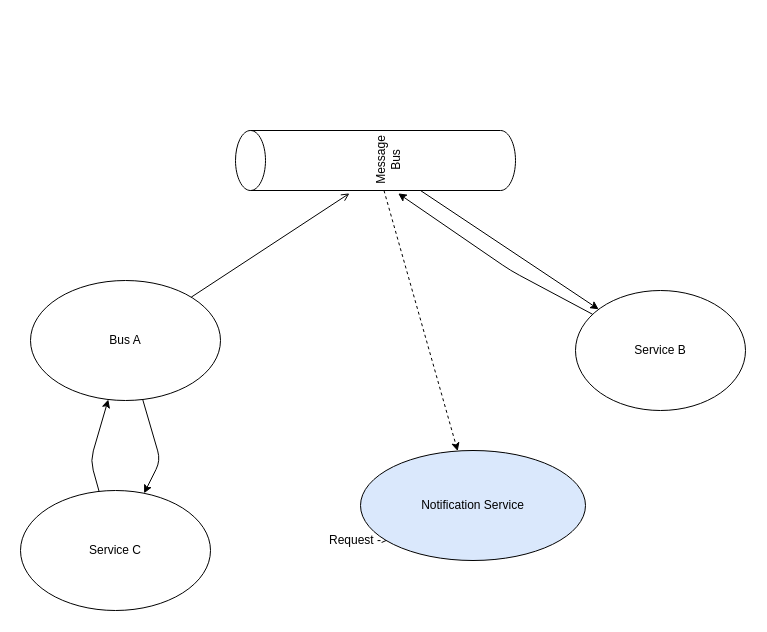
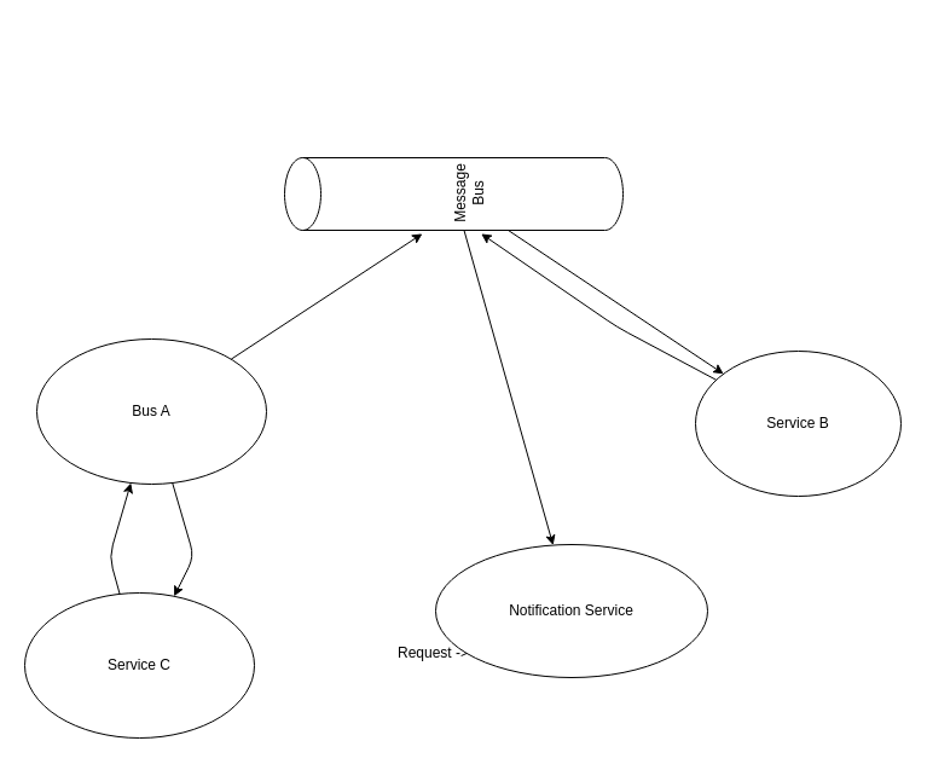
- <mxCell id="2" style="edgeStyle=none;html=1;entryX=-0.048;entryY=0.407;entryDx=0;entryDy=0;entryPerimeter=0;endArrow=open;" parent="1" source="4" target="10" edge="1"><mxGeometry relative="1" as="geometry" /></mxCell>
+ <mxCell id="2" style="edgeStyle=none;html=1;entryX=-0.048;entryY=0.407;entryDx=0;entryDy=0;entryPerimeter=0;" parent="1" source="4" target="10" edge="1"><mxGeometry relative="1" as="geometry" /></mxCell>
- <mxCell id="9" style="edgeStyle=none;html=1;dashed=1;" parent="1" source="10" target="11" edge="1"><mxGeometry relative="1" as="geometry" /></mxCell>
+ <mxCell id="9" style="edgeStyle=none;html=1;" parent="1" source="10" target="11" edge="1"><mxGeometry relative="1" as="geometry" /></mxCell>
- <mxCell id="11" value="Notification Service" style="ellipse;whiteSpace=wrap;html=1;fillColor=#dae8fc;" parent="1" vertex="1"><mxGeometry x="360" y="450" width="225" height="110" as="geometry" /></mxCell>
+ <mxCell id="11" value="Notification Service" style="ellipse;whiteSpace=wrap;html=1;" parent="1" vertex="1"><mxGeometry x="360" y="450" width="225" height="110" as="geometry" /></mxCell>
